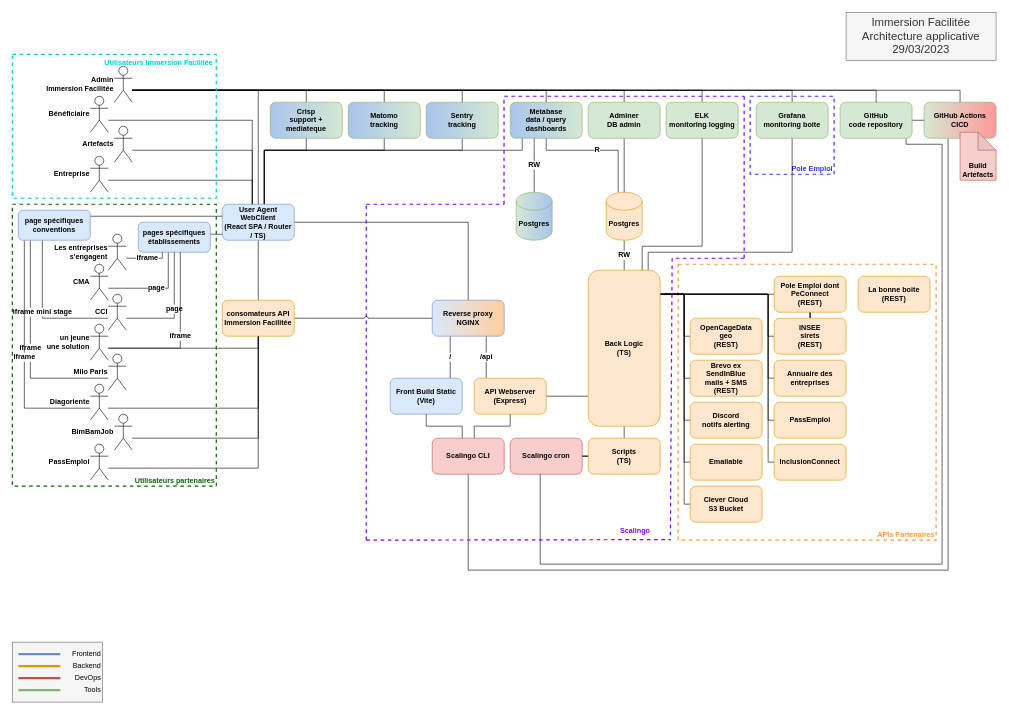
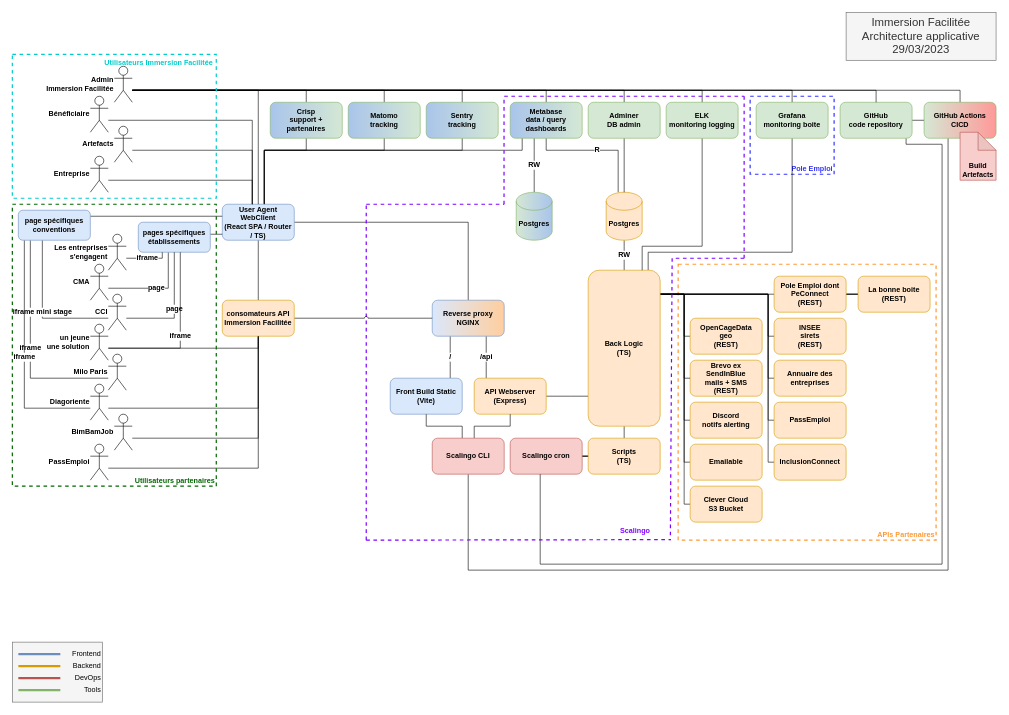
- <mxCell id="53" value="Crisp&lt;br style=&quot;font-size: 12px;&quot;&gt;support + mediateque" style="rounded=1;whiteSpace=wrap;html=1;fontSize=12;fontStyle=1;fillColor=#d5e8d4;strokeColor=#82b366;gradientDirection=west;gradientColor=#A9C4EB;" vertex="1" parent="1"><mxGeometry x="450" y="170" width="120" height="60" as="geometry" /></mxCell>
+ <mxCell id="53" value="Crisp&lt;br style=&quot;font-size: 12px;&quot;&gt;support + partenaires" style="rounded=1;whiteSpace=wrap;html=1;fontSize=12;fontStyle=1;fillColor=#d5e8d4;strokeColor=#82b366;gradientDirection=west;gradientColor=#A9C4EB;" vertex="1" parent="1"><mxGeometry x="450" y="170" width="120" height="60" as="geometry" /></mxCell>
- <mxCell id="22" style="edgeStyle=orthogonalEdgeStyle;rounded=0;orthogonalLoop=1;jettySize=auto;html=1;endArrow=none;endFill=0;fontSize=12;fontStyle=1;" edge="1" parent="1" source="23" target="60"><mxGeometry relative="1" as="geometry" /></mxCell>
+ <mxCell id="22" style="edgeStyle=orthogonalEdgeStyle;rounded=0;orthogonalLoop=1;jettySize=auto;html=1;endArrow=none;endFill=0;fontSize=12;fontStyle=1" edge="1" parent="1" source="23" target="24"><mxGeometry relative="1" as="geometry" /></mxCell>
